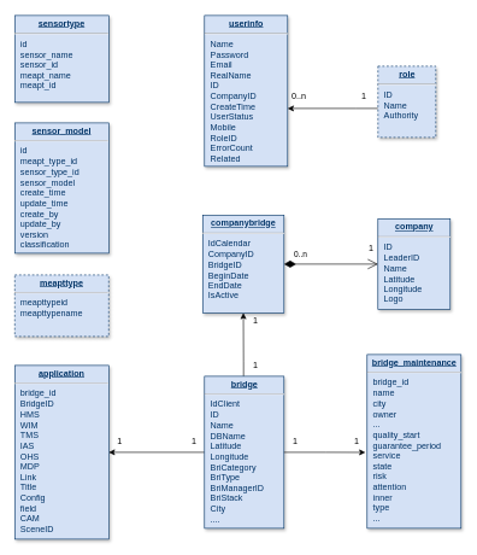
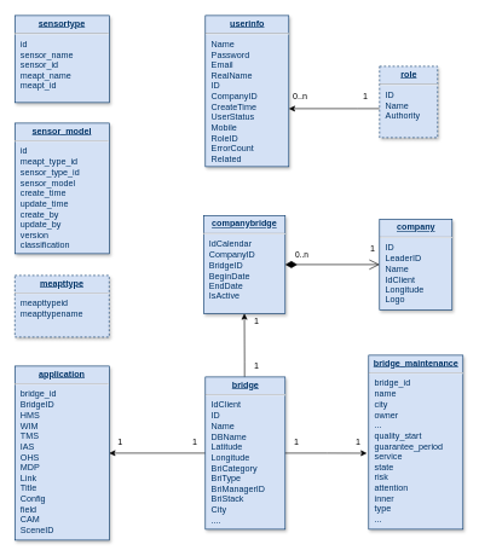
- <mxCell id="4" value="&lt;p style=&quot;margin: 0px; margin-top: 4px; text-align: center; text-decoration: underline;&quot;&gt;&lt;strong&gt;company&lt;/strong&gt;&lt;/p&gt;&lt;hr&gt;&lt;p style=&quot;margin: 0px; margin-left: 8px;&quot;&gt;ID&lt;/p&gt;&lt;p style=&quot;margin: 0px; margin-left: 8px;&quot;&gt;LeaderID&lt;/p&gt;&lt;p style=&quot;margin: 0px; margin-left: 8px;&quot;&gt;Name&lt;/p&gt;&lt;p style=&quot;margin: 0px; margin-left: 8px;&quot;&gt;Latitude&lt;/p&gt;&lt;p style=&quot;margin: 0px; margin-left: 8px;&quot;&gt;Longitude&lt;/p&gt;&lt;p style=&quot;margin: 0px; margin-left: 8px;&quot;&gt;Logo&lt;/p&gt;" style="verticalAlign=top;align=left;overflow=fill;fontSize=12;fontFamily=Helvetica;html=1;strokeColor=#003366;shadow=1;fillColor=#D4E1F5;fontColor=#003366" parent="1" vertex="1"><mxGeometry x="522.5" y="301.5" width="100" height="125" as="geometry" /></mxCell>
+ <mxCell id="4" value="&lt;p style=&quot;margin: 0px; margin-top: 4px; text-align: center; text-decoration: underline;&quot;&gt;&lt;strong&gt;company&lt;/strong&gt;&lt;/p&gt;&lt;hr&gt;&lt;p style=&quot;margin: 0px; margin-left: 8px;&quot;&gt;ID&lt;/p&gt;&lt;p style=&quot;margin: 0px; margin-left: 8px;&quot;&gt;LeaderID&lt;/p&gt;&lt;p style=&quot;margin: 0px; margin-left: 8px;&quot;&gt;Name&lt;/p&gt;&lt;p style=&quot;margin: 0px; margin-left: 8px;&quot;&gt;IdClient&lt;/p&gt;&lt;p style=&quot;margin: 0px; margin-left: 8px;&quot;&gt;Longitude&lt;/p&gt;&lt;p style=&quot;margin: 0px; margin-left: 8px;&quot;&gt;Logo&lt;/p&gt;" style="verticalAlign=top;align=left;overflow=fill;fontSize=12;fontFamily=Helvetica;html=1;strokeColor=#003366;shadow=1;fillColor=#D4E1F5;fontColor=#003366" parent="1" vertex="1"><mxGeometry x="522.5" y="301.5" width="100" height="125" as="geometry" /></mxCell>
